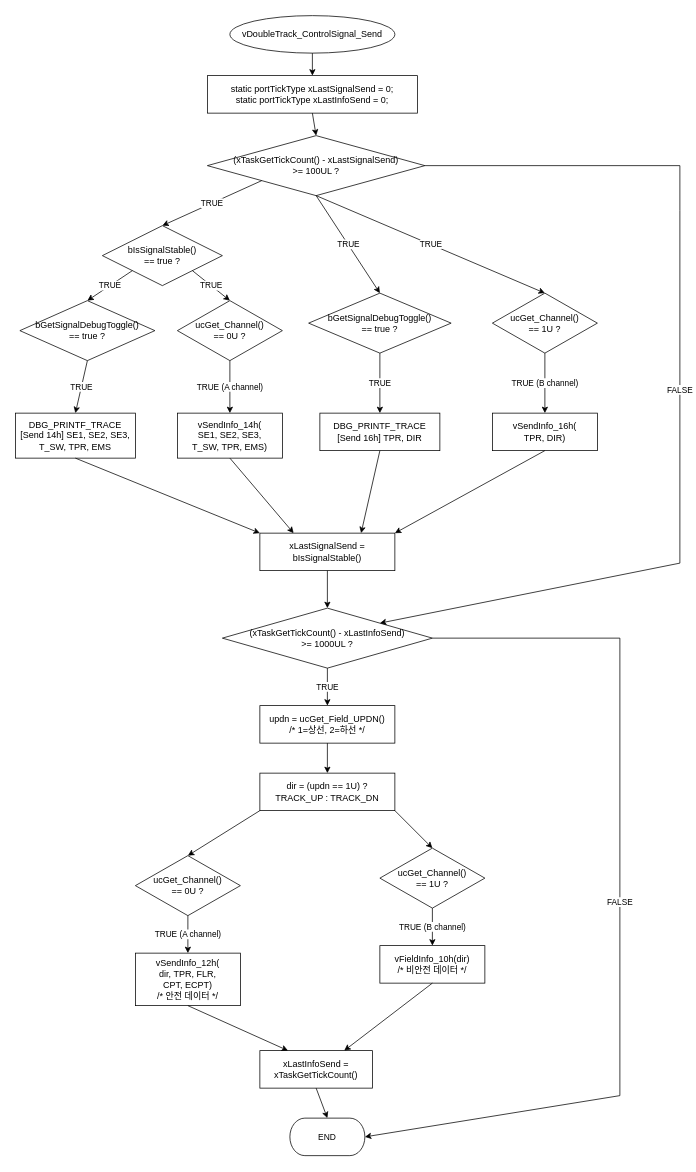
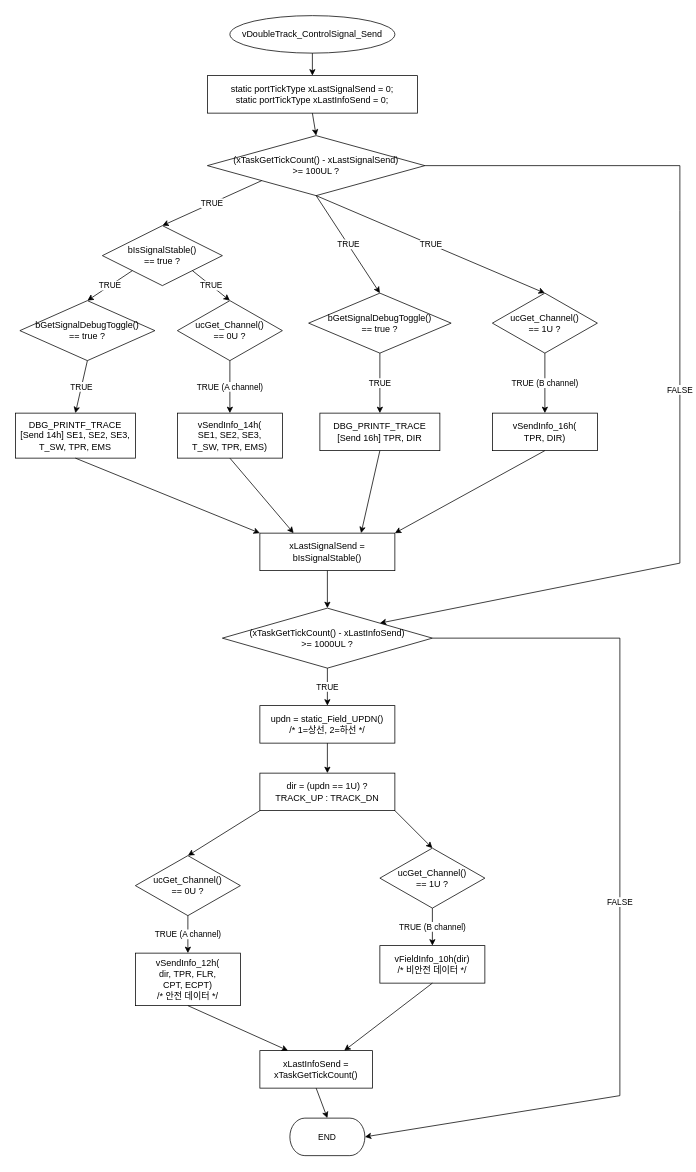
- <mxCell id="16" value="updn = ucGet_Field_UPDN()&lt;br&gt;/* 1=상선, 2=하선 */" style="rounded=0;whiteSpace=wrap;html=1;strokeWidth=1;fontStyle=0;fillColor=none;strokeColor=#000000;" vertex="1" parent="1"><mxGeometry x="346" y="940" width="180" height="50" as="geometry" /></mxCell>
+ <mxCell id="16" value="updn = static_Field_UPDN()&lt;br&gt;/* 1=상선, 2=하선 */" style="rounded=0;whiteSpace=wrap;html=1;strokeWidth=1;fontStyle=0;fillColor=none;strokeColor=#000000;" vertex="1" parent="1"><mxGeometry x="346" y="940" width="180" height="50" as="geometry" /></mxCell>
